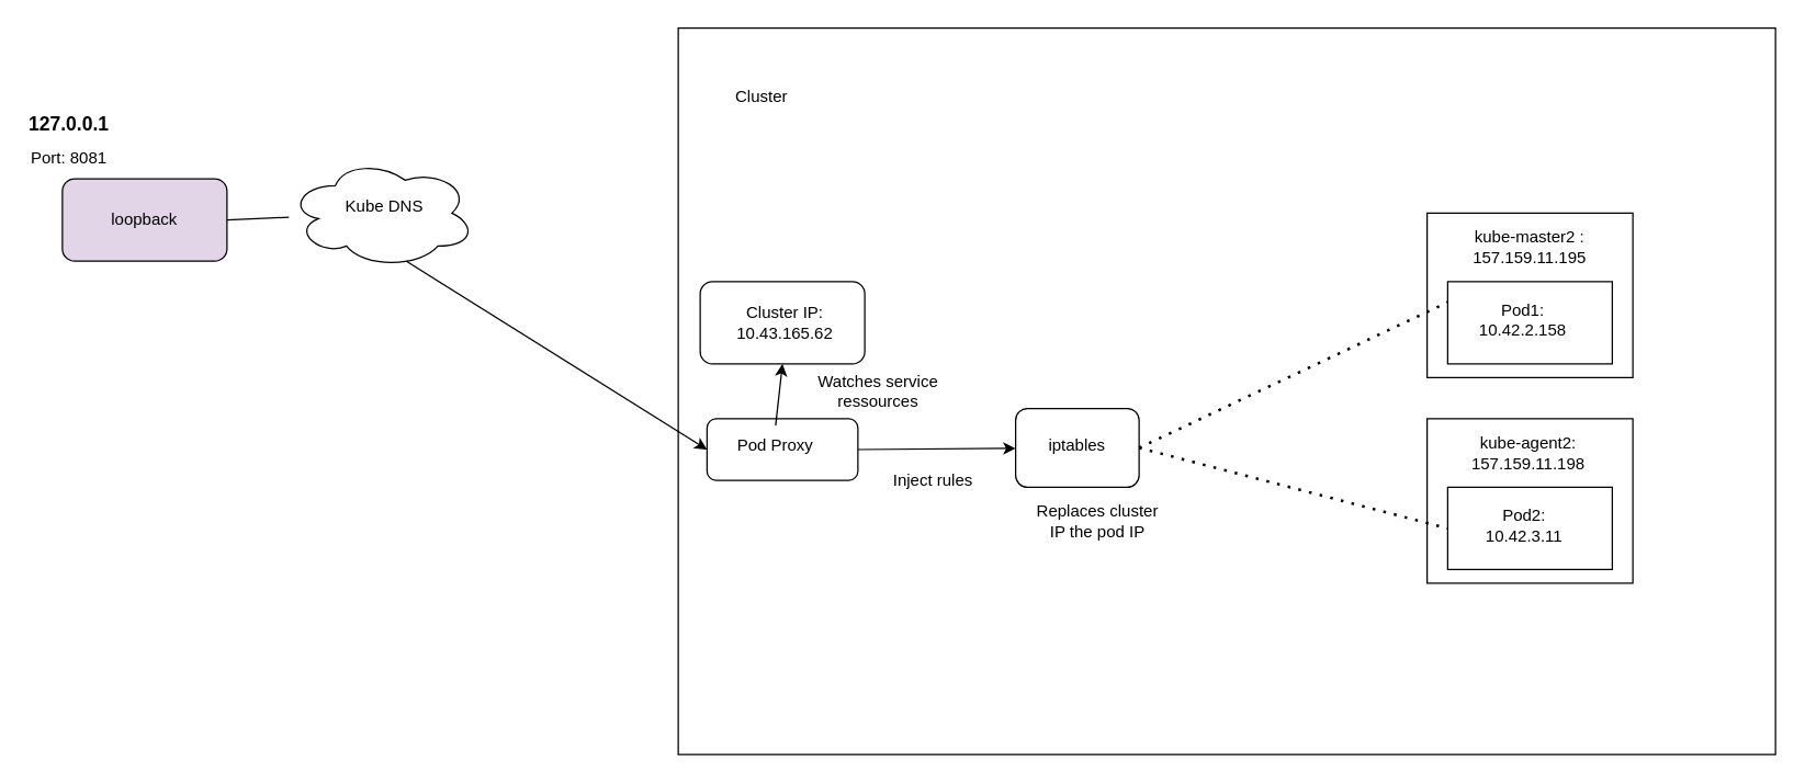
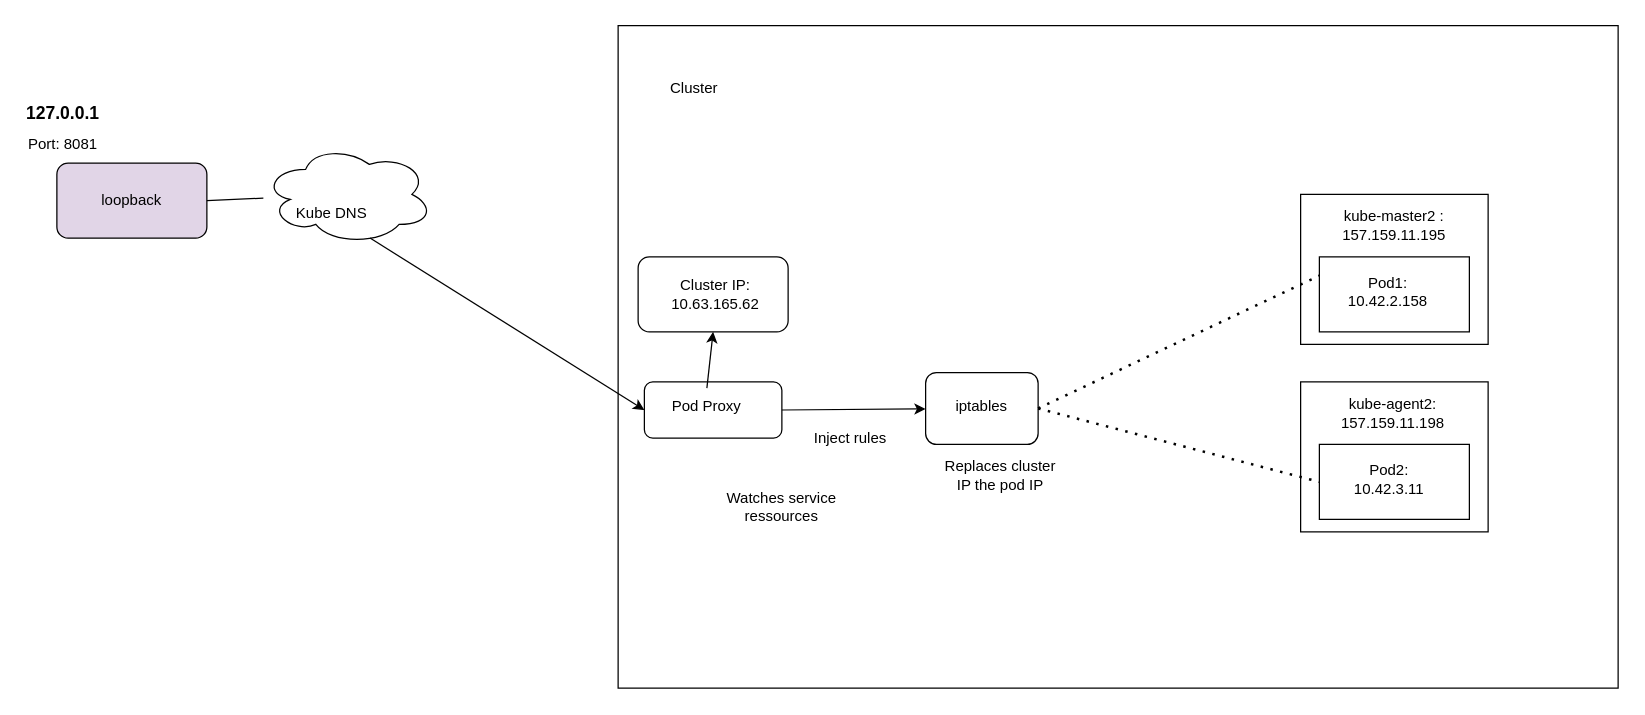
- <mxCell id="19" value="Kube DNS" style="text;html=1;align=center;verticalAlign=middle;whiteSpace=wrap;rounded=0;" parent="1" vertex="1"><mxGeometry x="240" y="135" width="80" height="30" as="geometry" /></mxCell>
+ <mxCell id="19" value="Kube DNS" style="text;html=1;align=center;verticalAlign=middle;whiteSpace=wrap;rounded=0;" parent="1" vertex="1"><mxGeometry x="225" y="155" width="80" height="30" as="geometry" /></mxCell>
- <mxCell id="17" value="Cluster IP:&lt;div&gt;10.43.165.62&lt;/div&gt;" style="text;html=1;align=center;verticalAlign=middle;whiteSpace=wrap;rounded=0;" parent="1" vertex="1"><mxGeometry x="534" y="220" width="76" height="30" as="geometry" /></mxCell>
+ <mxCell id="17" value="Cluster IP:&lt;div&gt;10.63.165.62&lt;/div&gt;" style="text;html=1;align=center;verticalAlign=middle;whiteSpace=wrap;rounded=0;" parent="1" vertex="1"><mxGeometry x="534" y="220" width="76" height="30" as="geometry" /></mxCell>
- <mxCell id="24" value="Watches service ressources" style="text;html=1;align=center;verticalAlign=middle;whiteSpace=wrap;rounded=0;" parent="1" vertex="1"><mxGeometry x="590" y="270" width="100" height="30" as="geometry" /></mxCell>
+ <mxCell id="24" value="Watches service ressources" style="text;html=1;align=center;verticalAlign=middle;whiteSpace=wrap;rounded=0;" parent="1" vertex="1"><mxGeometry x="575" y="390" width="100" height="30" as="geometry" /></mxCell>
